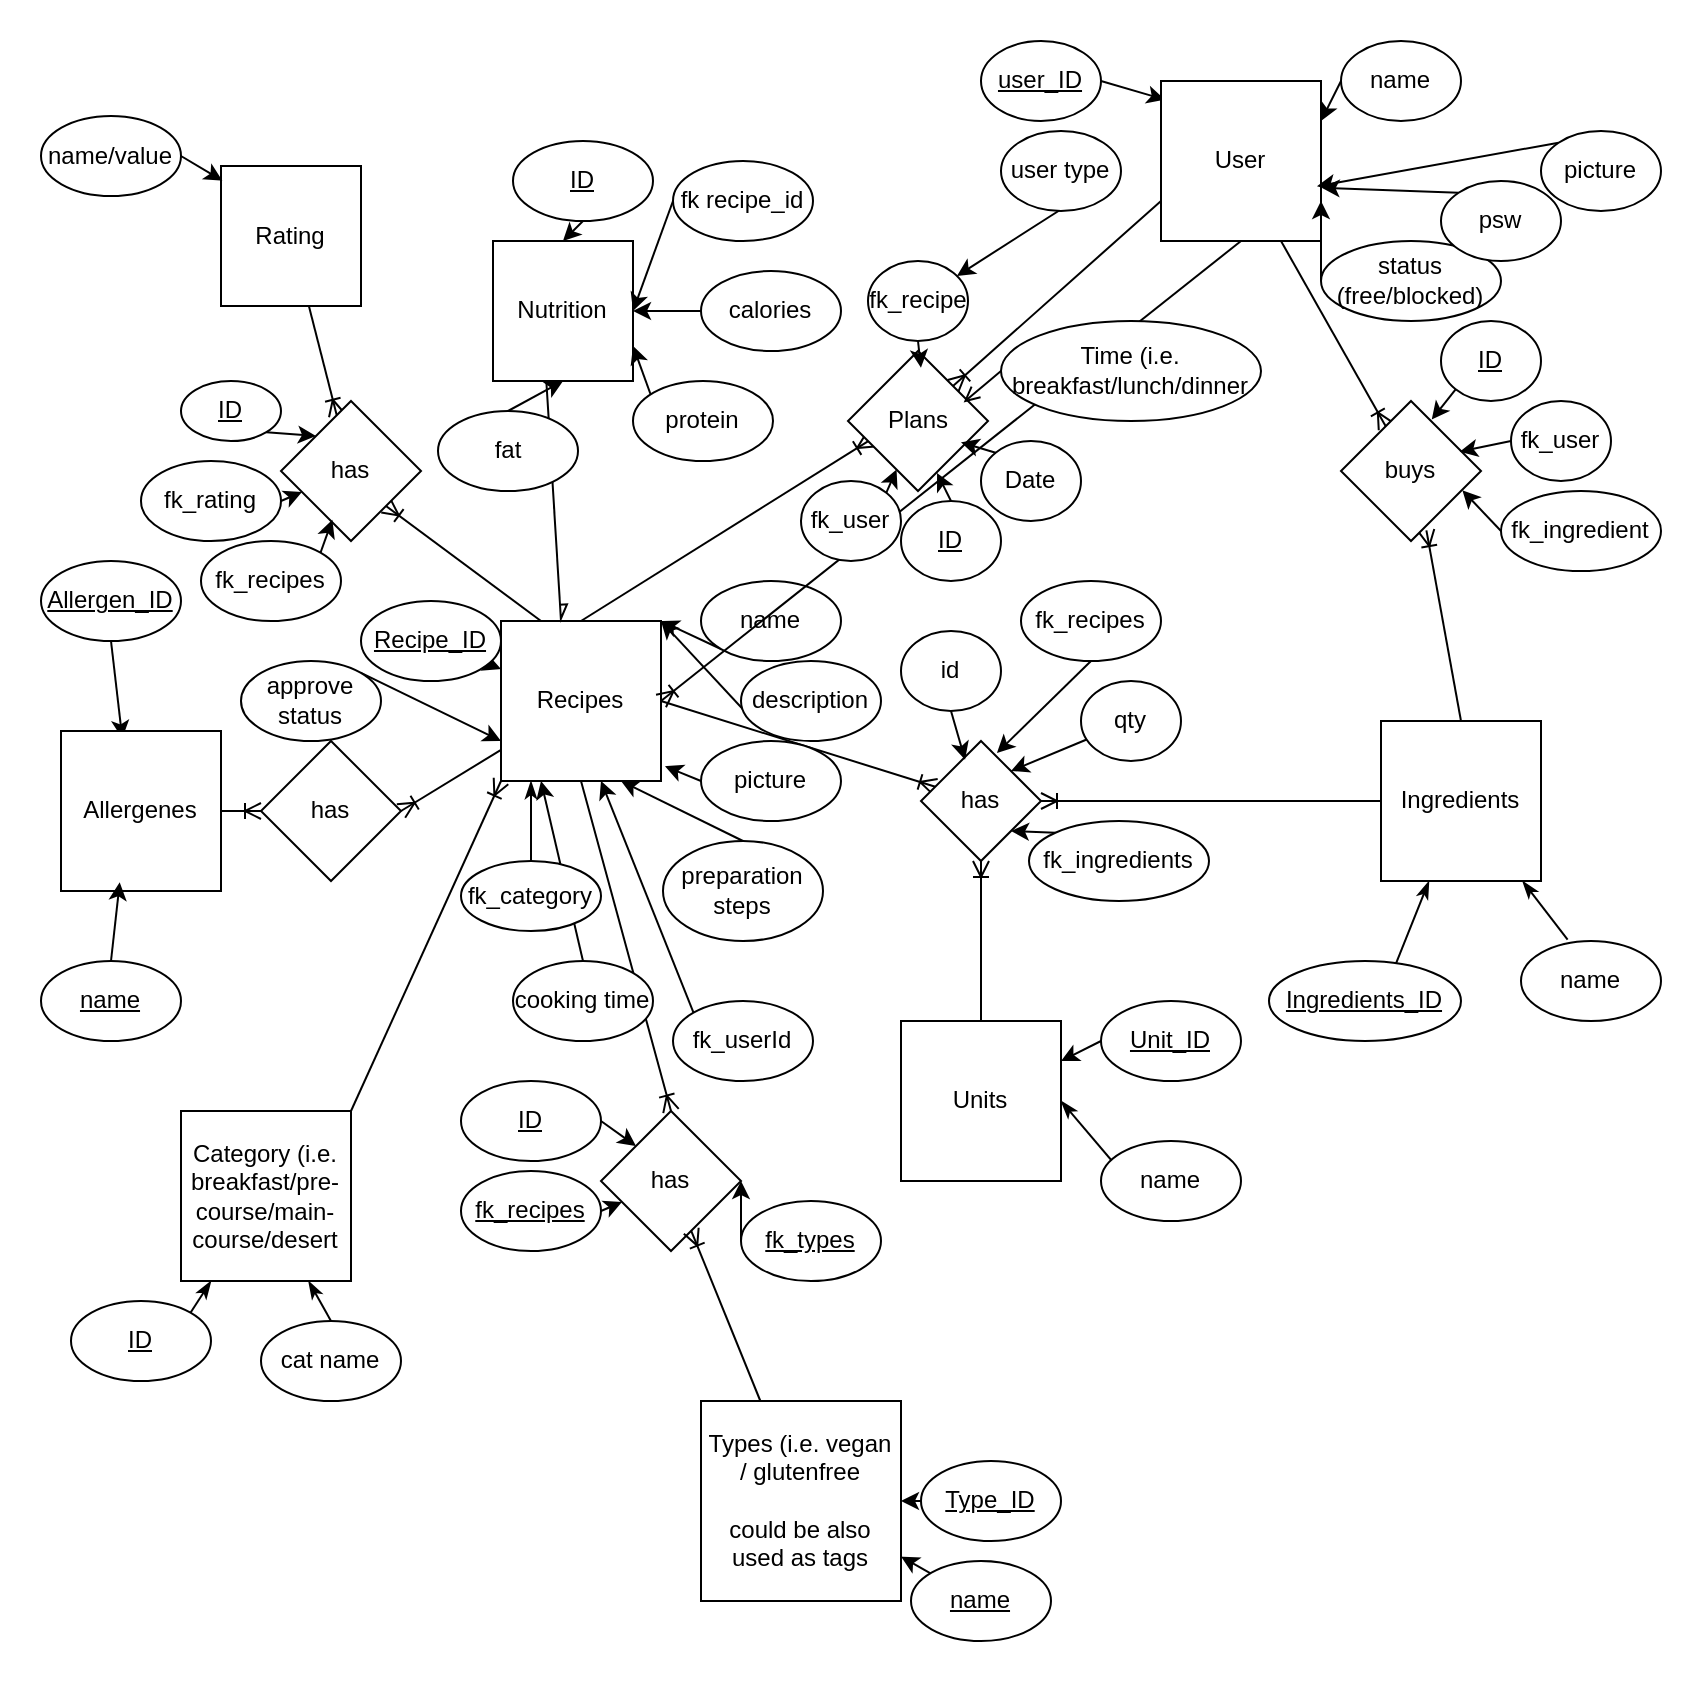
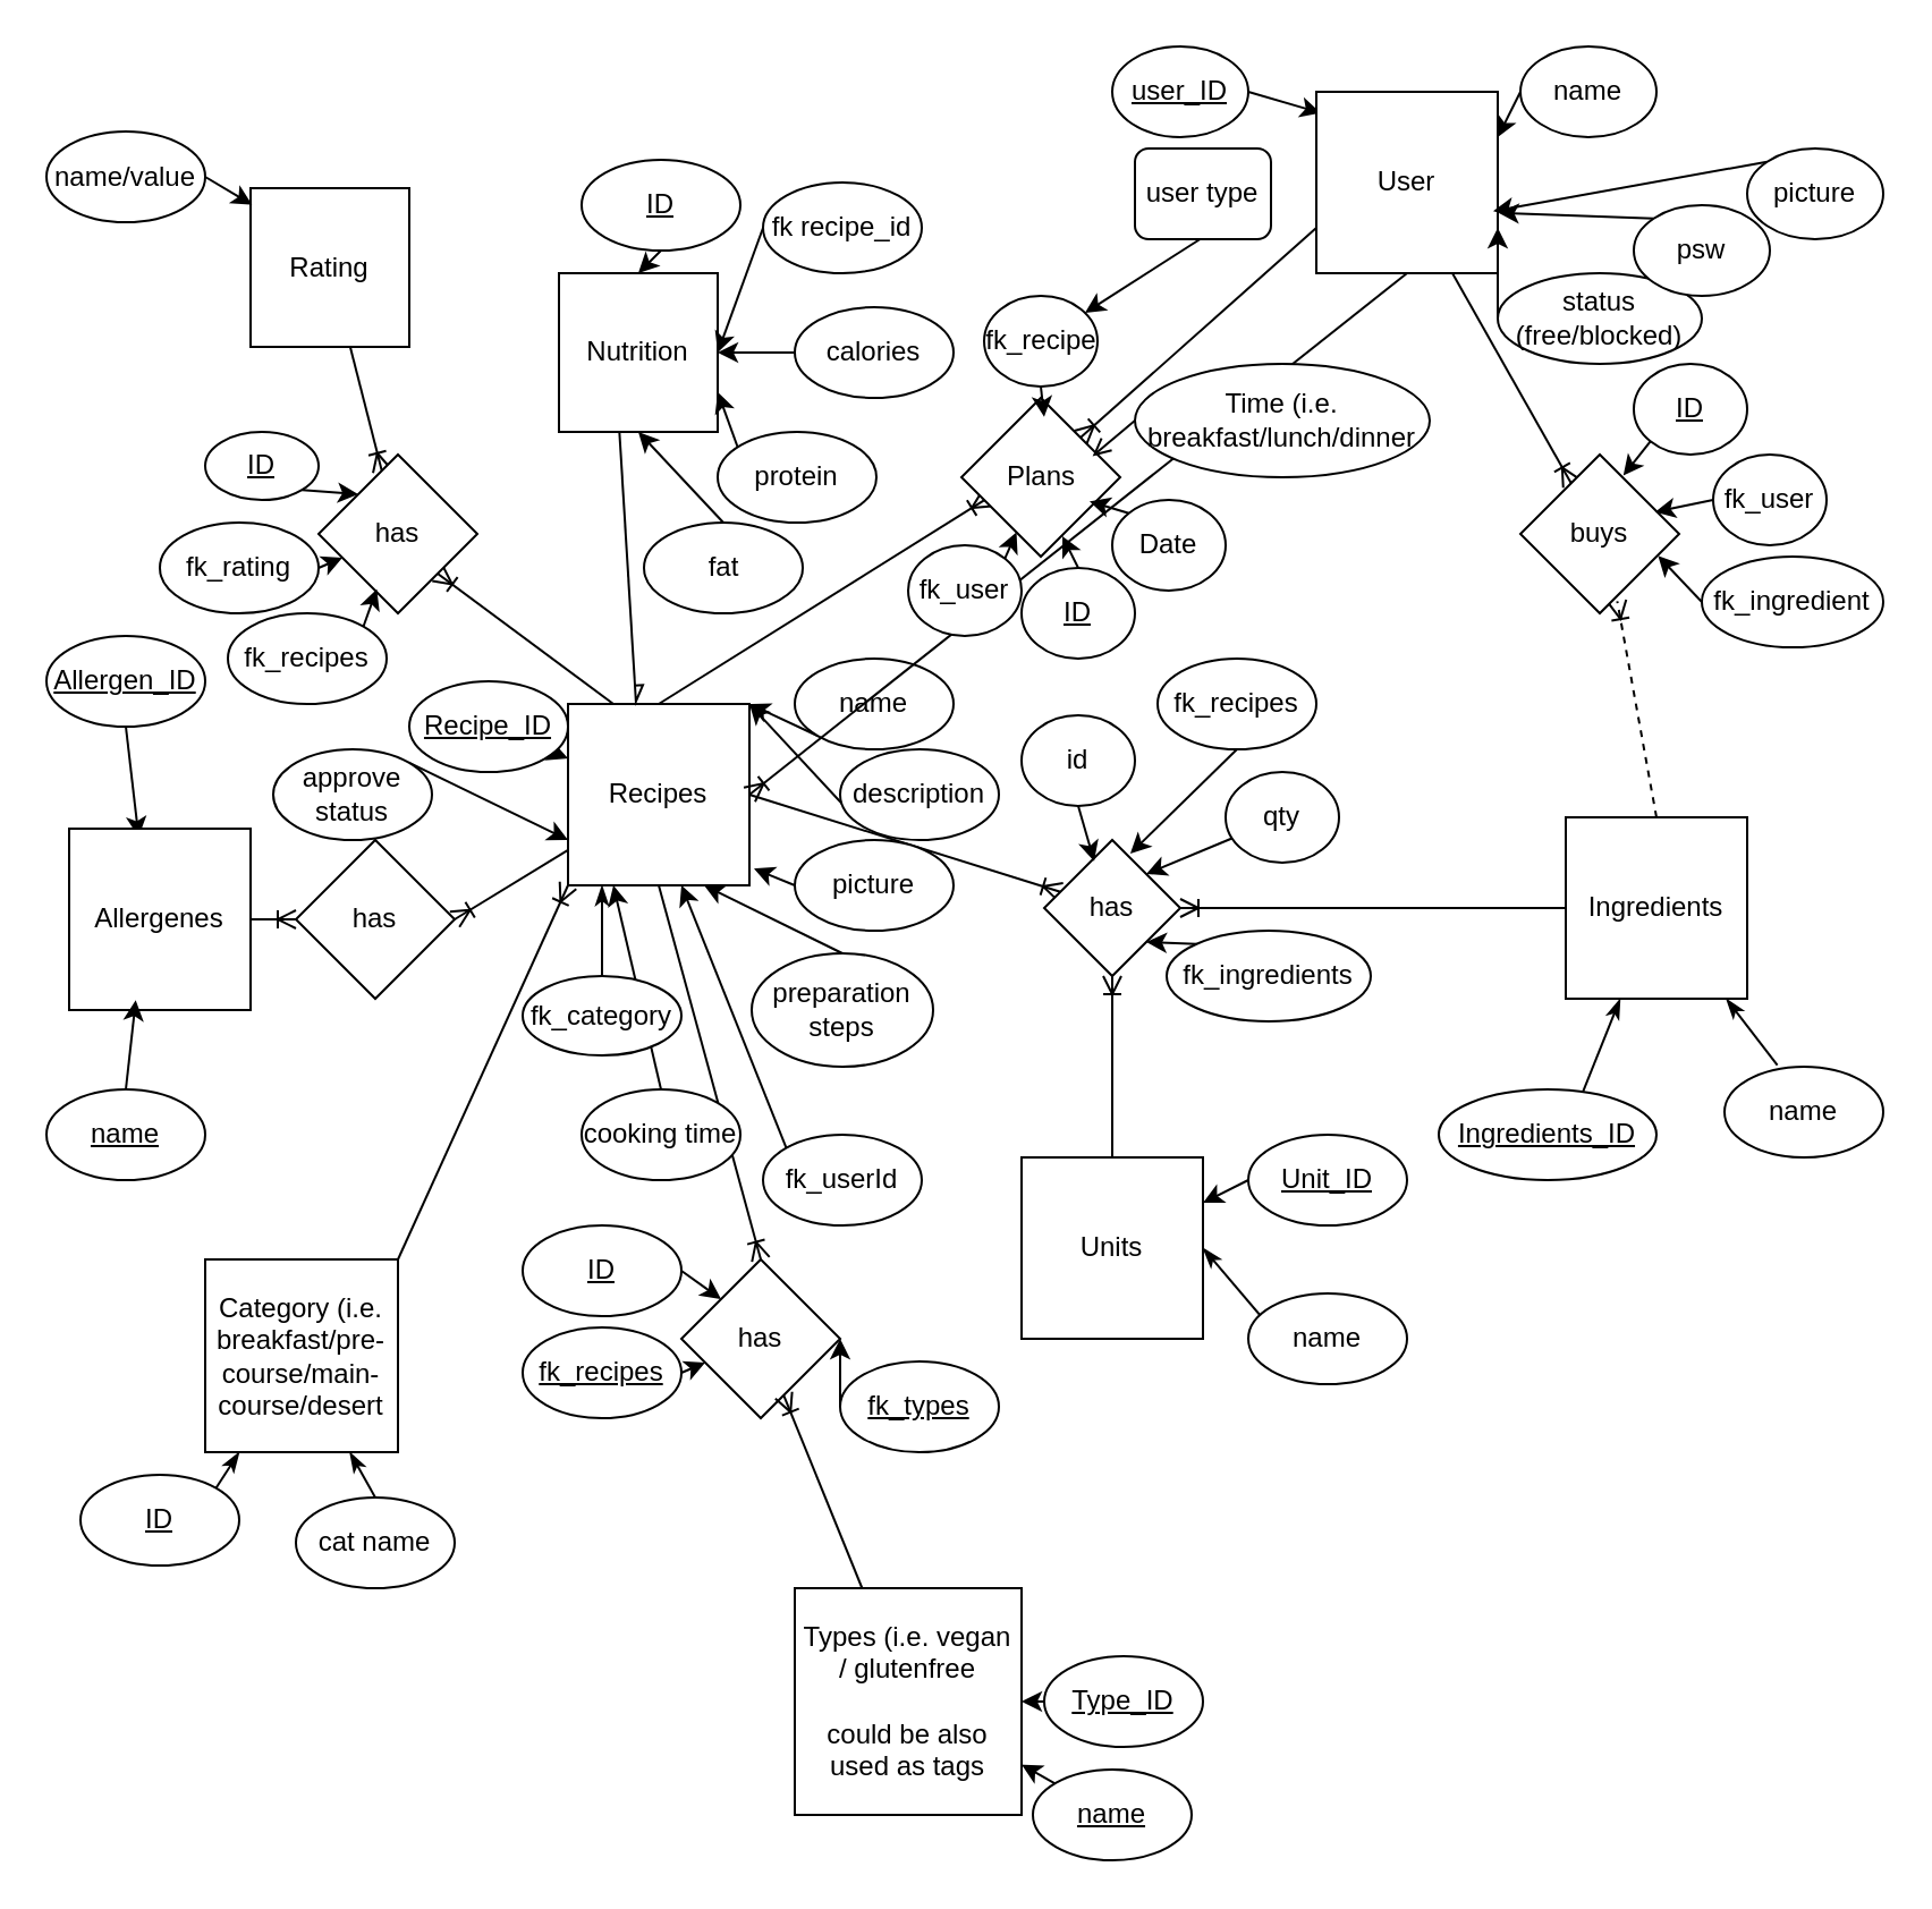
- <mxCell id="98" value="user type" style="ellipse;whiteSpace=wrap;html=1;" parent="1" vertex="1"><mxGeometry x="500" y="65" width="60" height="40" as="geometry" /></mxCell>
+ <mxCell id="98" value="user type" style="whiteSpace=wrap;html=1;rounded=1;" parent="1" vertex="1"><mxGeometry x="500" y="65" width="60" height="40" as="geometry" /></mxCell>
- <mxCell id="77" value="fat" style="ellipse;whiteSpace=wrap;html=1;" parent="1" vertex="1"><mxGeometry x="218.5" y="205" width="70" height="40" as="geometry" /></mxCell>
+ <mxCell id="77" value="fat" style="ellipse;whiteSpace=wrap;html=1;" parent="1" vertex="1"><mxGeometry x="283.5" y="230" width="70" height="40" as="geometry" /></mxCell>
- <mxCell id="13" style="edgeStyle=none;html=1;exitX=0.5;exitY=0;exitDx=0;exitDy=0;entryX=0.61;entryY=0.924;entryDx=0;entryDy=0;entryPerimeter=0;endArrow=ERoneToMany;endFill=0;" parent="1" source="14" target="105" edge="1"><mxGeometry relative="1" as="geometry" /></mxCell>
+ <mxCell id="13" style="edgeStyle=none;html=1;exitX=0.5;exitY=0;exitDx=0;exitDy=0;entryX=0.61;entryY=0.924;entryDx=0;entryDy=0;entryPerimeter=0;endArrow=ERoneToMany;endFill=0;dashed=1;" parent="1" source="14" target="105" edge="1"><mxGeometry relative="1" as="geometry" /></mxCell>
